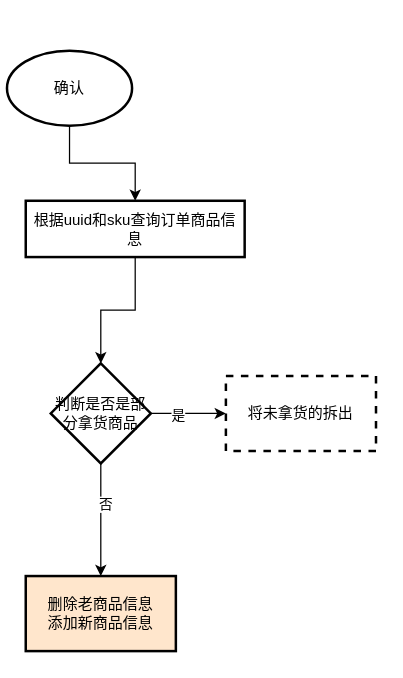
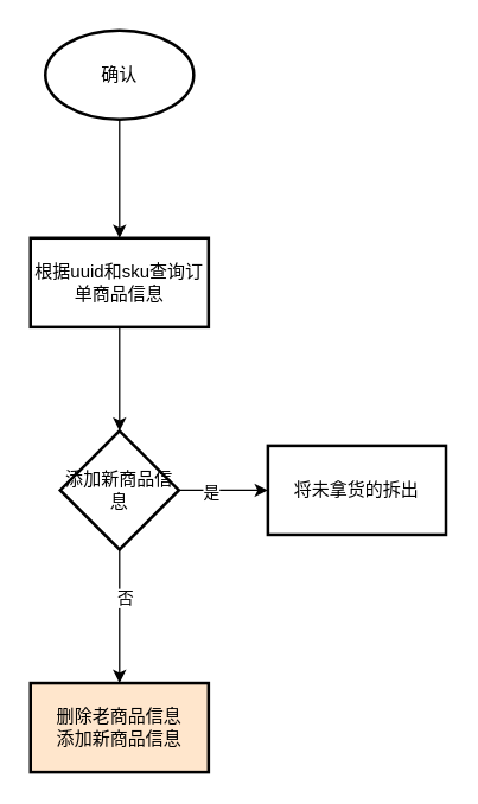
- <mxCell id="3" value="确认" style="strokeWidth=2;html=1;shape=mxgraph.flowchart.start_1;whiteSpace=wrap;" parent="1" vertex="1"><mxGeometry x="5" y="40" width="100" height="60" as="geometry" /></mxCell>
+ <mxCell id="3" value="确认" style="strokeWidth=2;html=1;shape=mxgraph.flowchart.start_1;whiteSpace=wrap;" parent="1" vertex="1"><mxGeometry x="30" y="20" width="100" height="60" as="geometry" /></mxCell>
- <mxCell id="5" value="根据uuid和sku查询订单商品信息" style="whiteSpace=wrap;html=1;strokeWidth=2;" parent="1" vertex="1"><mxGeometry x="20" y="160" width="175" height="45" as="geometry" /></mxCell>
+ <mxCell id="5" value="根据uuid和sku查询订单商品信息" style="whiteSpace=wrap;html=1;strokeWidth=2;" parent="1" vertex="1"><mxGeometry x="20" y="160" width="120" height="60" as="geometry" /></mxCell>
- <mxCell id="10" value="判断是否是部分拿货商品" style="rhombus;whiteSpace=wrap;html=1;strokeWidth=2;" vertex="1" parent="1"><mxGeometry x="40" y="290" width="80" height="80" as="geometry" /></mxCell>
+ <mxCell id="10" value="添加新商品信息" style="rhombus;whiteSpace=wrap;html=1;strokeWidth=2;" vertex="1" parent="1"><mxGeometry x="40" y="290" width="80" height="80" as="geometry" /></mxCell>
- <mxCell id="11" value="将未拿货的拆出" style="whiteSpace=wrap;html=1;strokeWidth=2;dashed=1;" vertex="1" parent="1"><mxGeometry x="180" y="300" width="120" height="60" as="geometry" /></mxCell>
+ <mxCell id="11" value="将未拿货的拆出" style="whiteSpace=wrap;html=1;strokeWidth=2;" vertex="1" parent="1"><mxGeometry x="180" y="300" width="120" height="60" as="geometry" /></mxCell>
